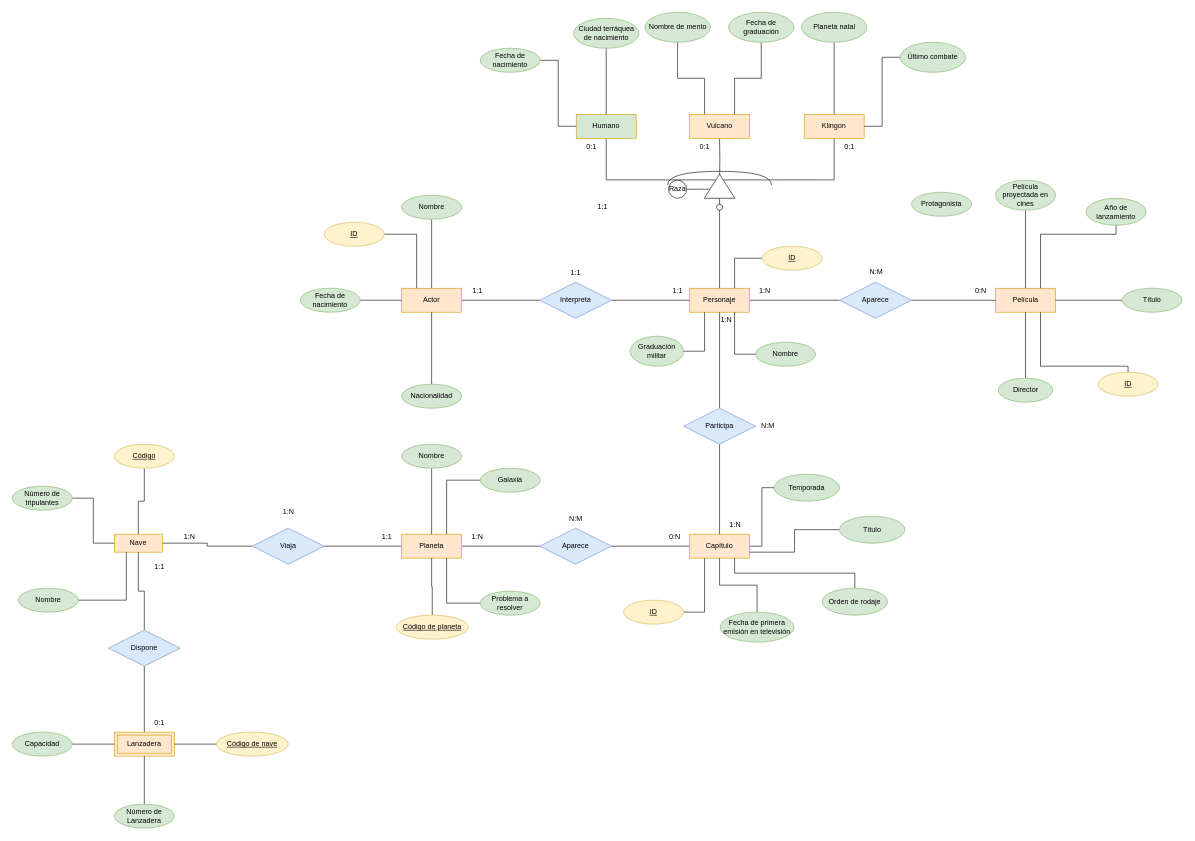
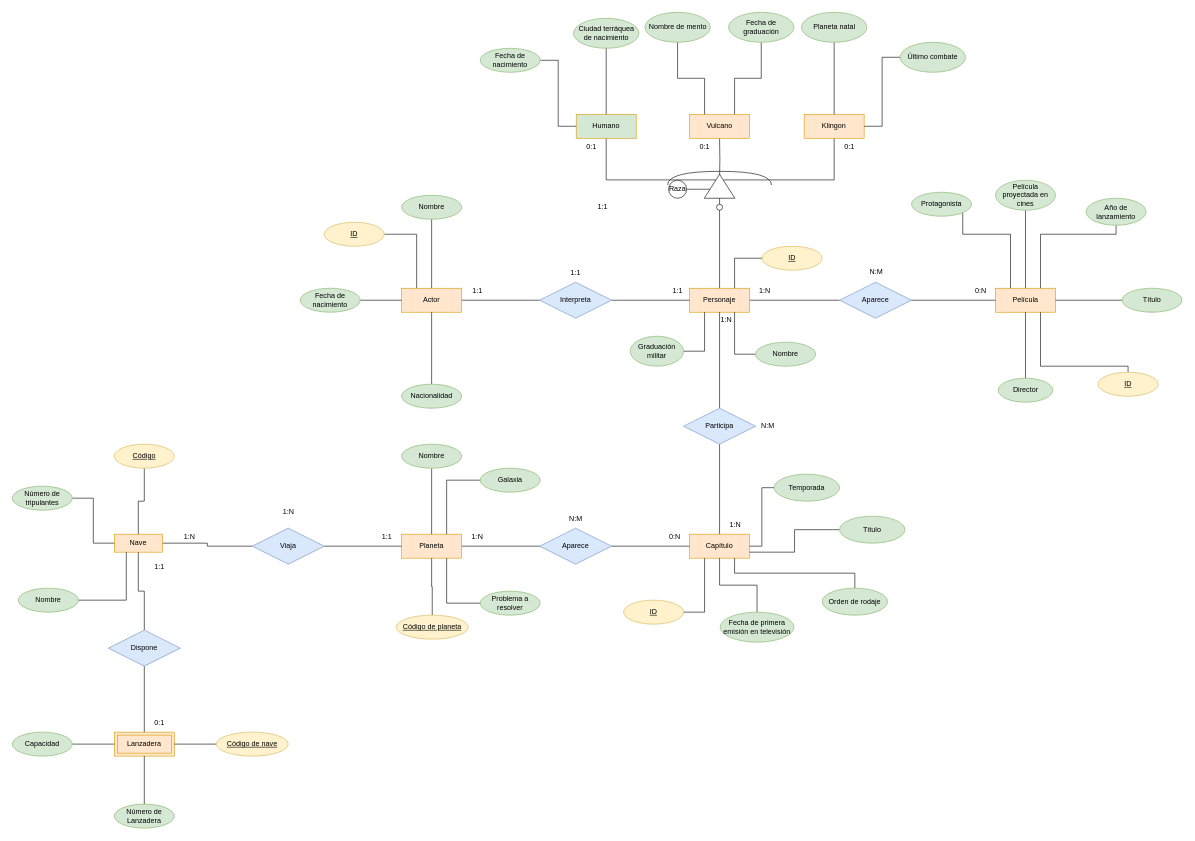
+ <mxCell id="81" style="edgeStyle=orthogonalEdgeStyle;rounded=0;orthogonalLoop=1;jettySize=auto;html=1;exitX=1;exitY=1;exitDx=0;exitDy=0;entryX=0.25;entryY=0;entryDx=0;entryDy=0;endArrow=none;endFill=0;" edge="1" parent="1" source="82" target="4"><mxGeometry relative="1" as="geometry"><Array as="points"><mxPoint x="1604" y="390" /><mxPoint x="1684" y="390" /></Array></mxGeometry></mxCell>
